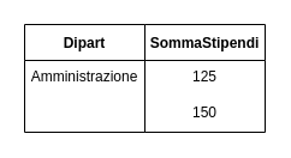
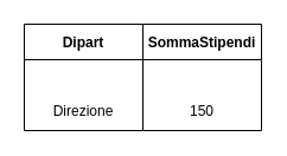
- <mxCell id="3" value="Amministrazione" style="text;strokeColor=none;fillColor=none;spacingLeft=4;spacingRight=4;overflow=hidden;rotatable=0;points=[[0,0.5],[1,0.5]];portConstraint=eastwest;fontSize=12;align=center;" parent="2" vertex="1"><mxGeometry y="30" width="100" height="30" as="geometry" /></mxCell>
- <mxCell id="4" value="125" style="text;strokeColor=none;fillColor=none;spacingLeft=4;spacingRight=4;overflow=hidden;rotatable=0;points=[[0,0.5],[1,0.5]];portConstraint=eastwest;fontSize=12;align=center;" parent="2" vertex="1"><mxGeometry x="100" y="30" width="100" height="30" as="geometry" /></mxCell>
+ <mxCell id="7" value="Direzione" style="text;strokeColor=none;fillColor=none;spacingLeft=4;spacingRight=4;overflow=hidden;rotatable=0;points=[[0,0.5],[1,0.5]];portConstraint=eastwest;fontSize=12;align=center;" parent="5" vertex="1"><mxGeometry x="-100" y="60" width="100" height="30" as="geometry" /></mxCell>
